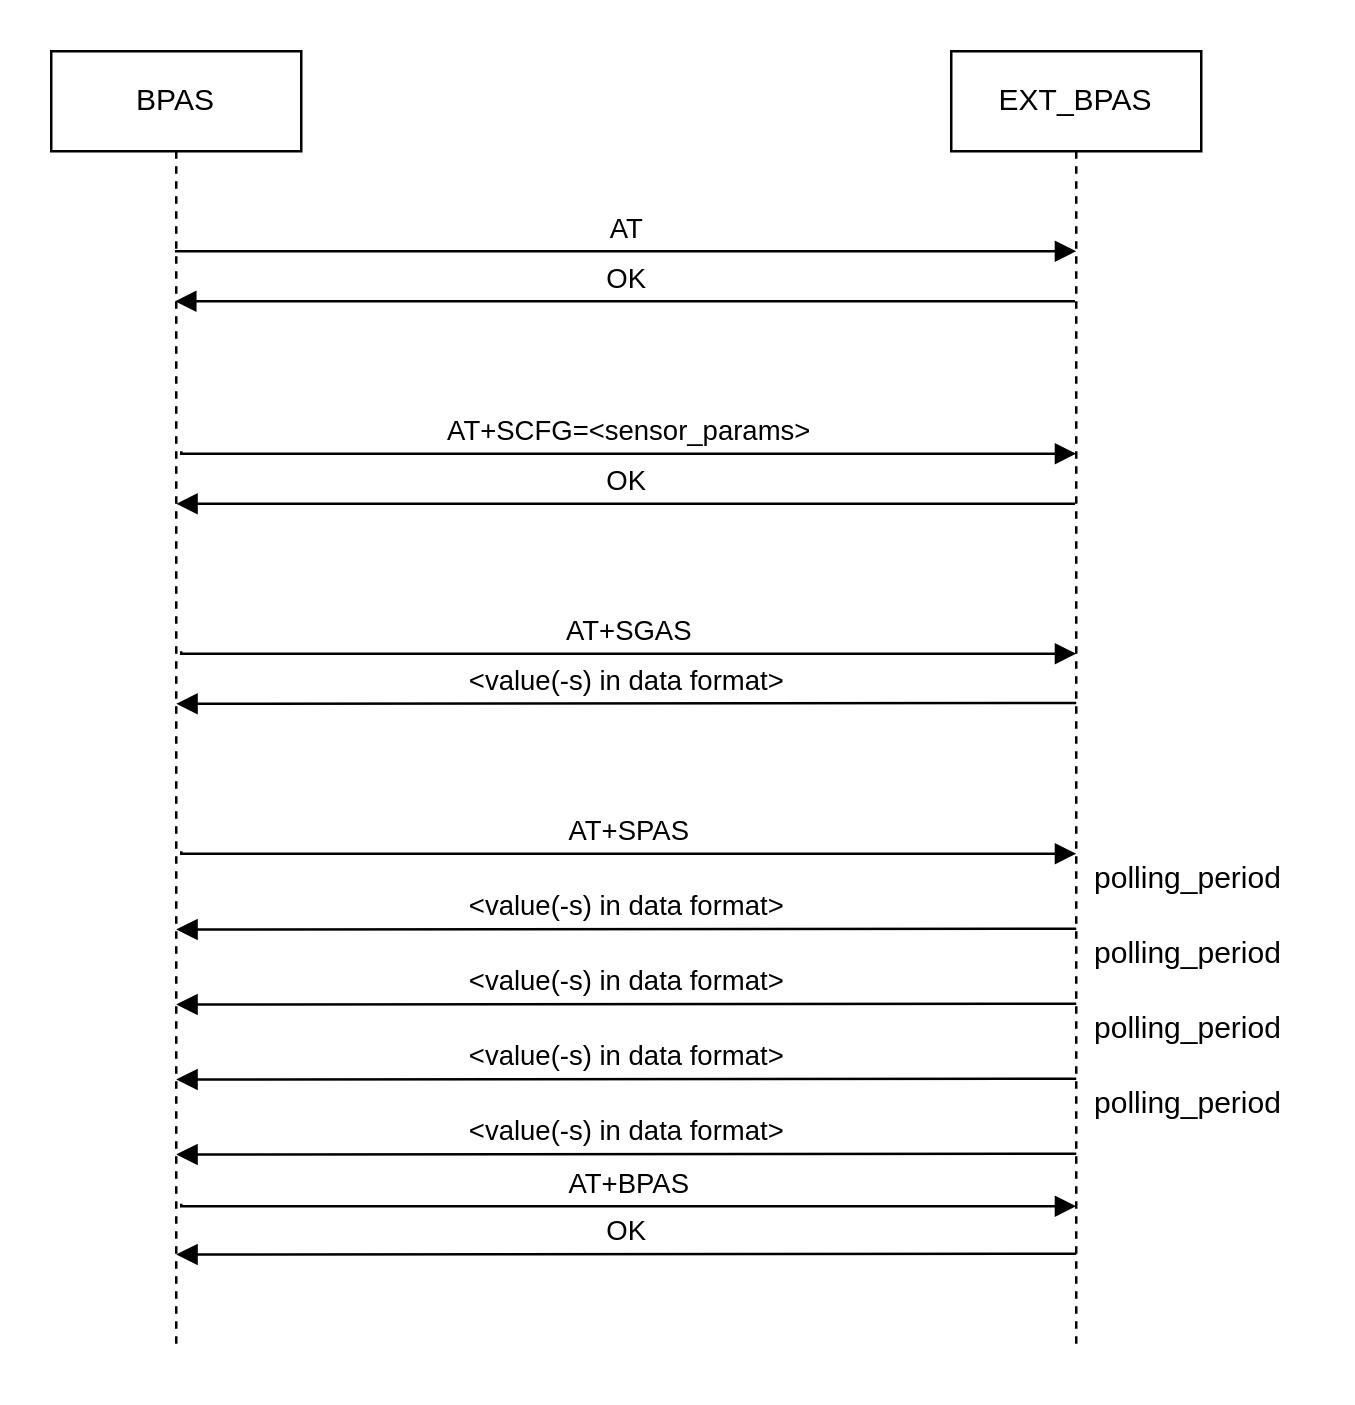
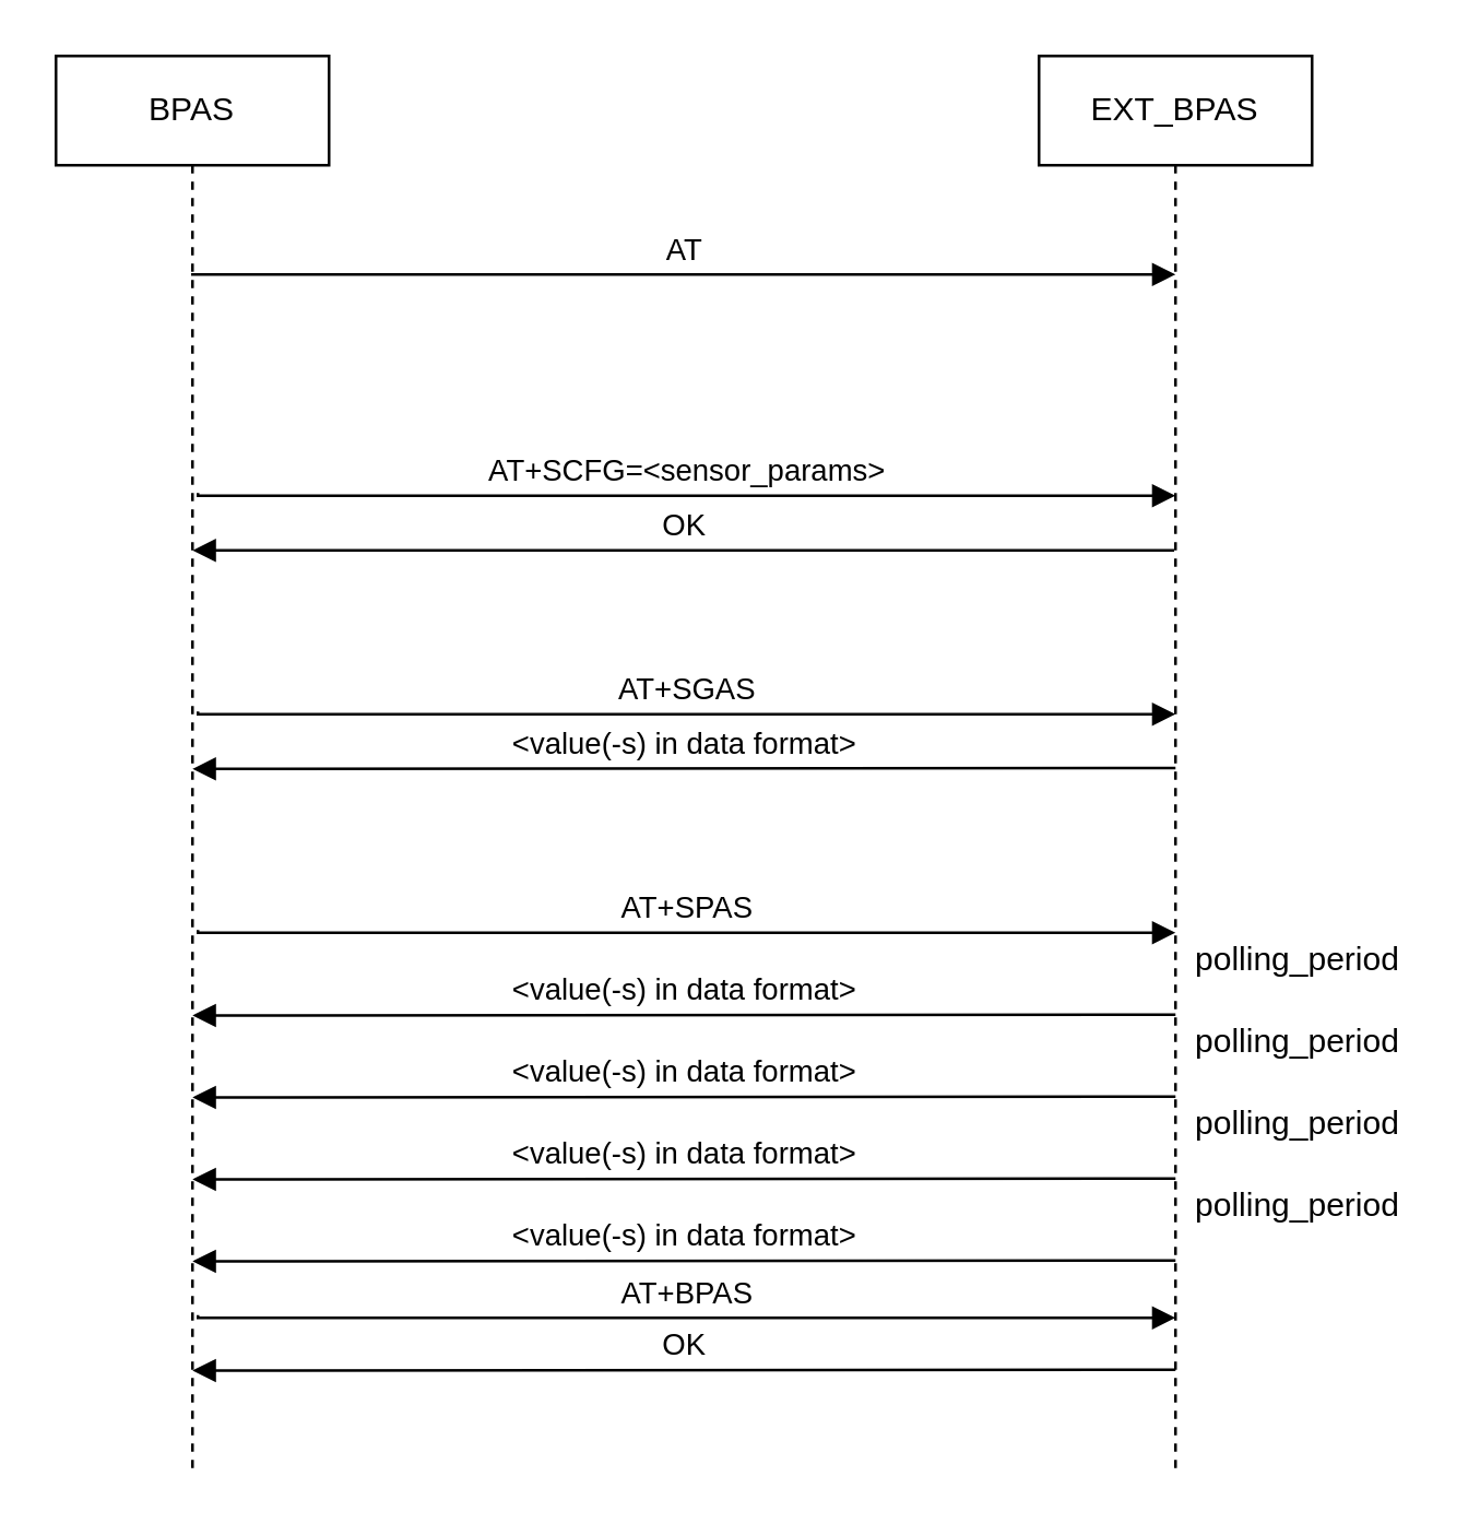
- <mxCell id="5" value="OK" style="html=1;verticalAlign=bottom;endArrow=block;edgeStyle=elbowEdgeStyle;elbow=vertical;curved=0;rounded=0;" parent="1" source="3" target="2" edge="1"><mxGeometry relative="1" as="geometry"><mxPoint x="425" y="120" as="sourcePoint" /><Array as="points"><mxPoint x="360" y="120" /><mxPoint x="285" y="140" /></Array><mxPoint x="195" y="140" as="targetPoint" /></mxGeometry></mxCell>
